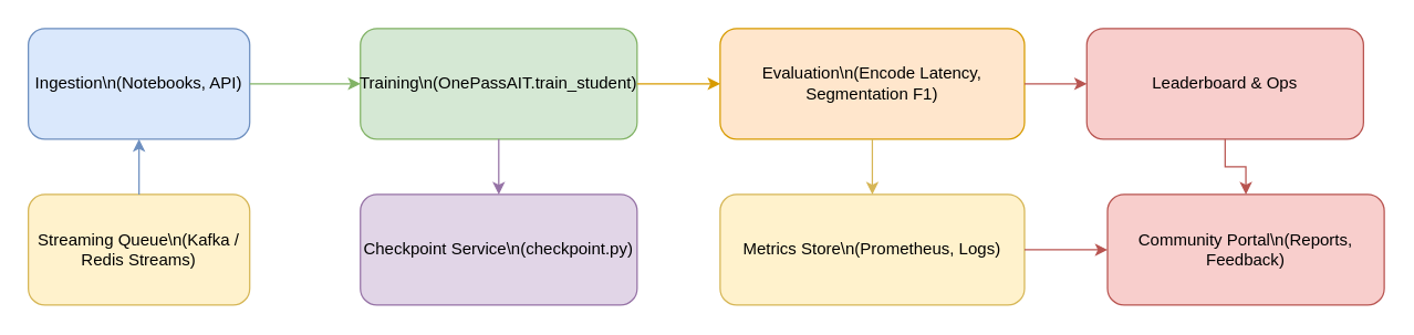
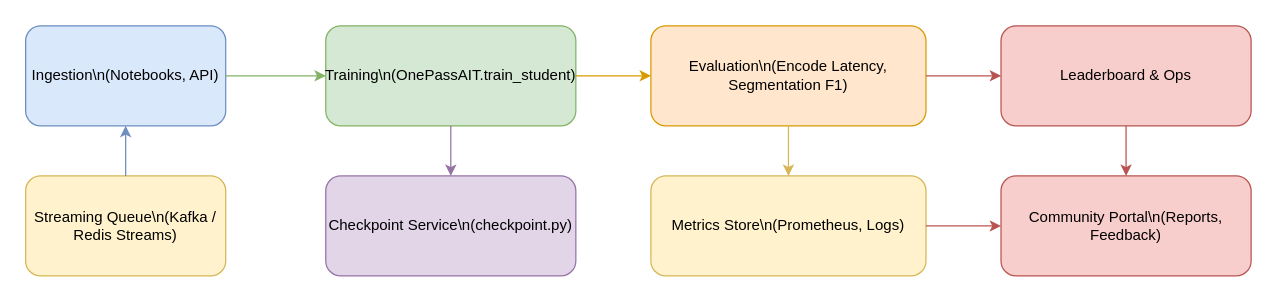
- <mxCell id="5" value="Leaderboard &amp; Ops" style="rounded=1;whiteSpace=wrap;html=1;fillColor=#f8cecc;strokeColor=#b85450;" vertex="1" parent="1"><mxGeometry x="785" y="20" width="200" height="80" as="geometry" /></mxCell>
+ <mxCell id="5" value="Leaderboard &amp; Ops" style="rounded=1;whiteSpace=wrap;html=1;fillColor=#f8cecc;strokeColor=#b85450;" vertex="1" parent="1"><mxGeometry x="800" y="20" width="200" height="80" as="geometry" /></mxCell>
